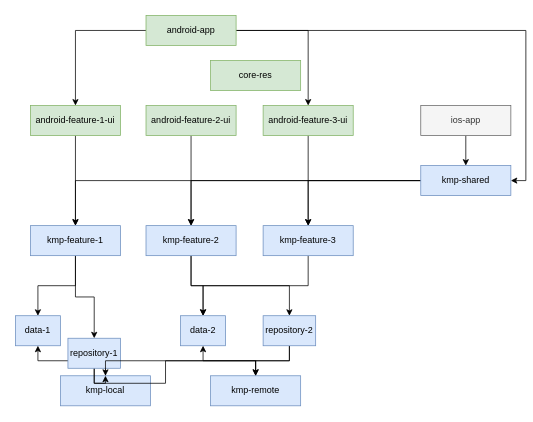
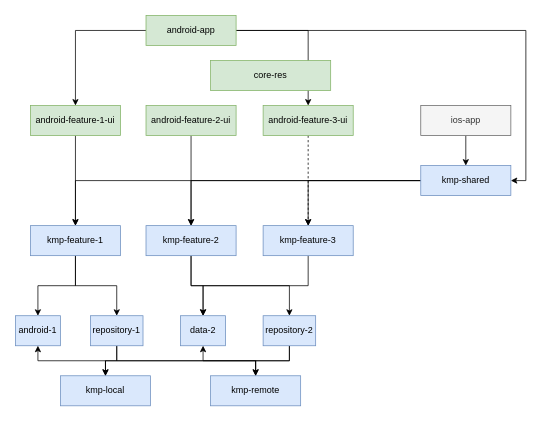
- <mxCell id="6" value="core-res" style="rounded=0;whiteSpace=wrap;html=1;fillColor=#d5e8d4;strokeColor=#82b366;" parent="1" vertex="1"><mxGeometry x="280" y="80" width="120" height="40" as="geometry" /></mxCell>
+ <mxCell id="6" value="core-res" style="rounded=0;whiteSpace=wrap;html=1;fillColor=#d5e8d4;strokeColor=#82b366;" parent="1" vertex="1"><mxGeometry x="280" y="80" width="160" height="40" as="geometry" /></mxCell>
- <mxCell id="37" style="edgeStyle=orthogonalEdgeStyle;rounded=0;orthogonalLoop=1;jettySize=auto;html=1;" edge="1" parent="1" source="38" target="28"><mxGeometry relative="1" as="geometry" /></mxCell>
+ <mxCell id="37" style="edgeStyle=orthogonalEdgeStyle;rounded=0;orthogonalLoop=1;jettySize=auto;html=1;dashed=1;" edge="1" parent="1" source="38" target="28"><mxGeometry relative="1" as="geometry" /></mxCell>
- <mxCell id="16" value="data-1" style="rounded=0;whiteSpace=wrap;html=1;fillColor=#dae8fc;strokeColor=#6c8ebf;" parent="1" vertex="1"><mxGeometry x="20" y="420" width="60" height="40" as="geometry" /></mxCell>
+ <mxCell id="16" value="android-1" style="rounded=0;whiteSpace=wrap;html=1;fillColor=#dae8fc;strokeColor=#6c8ebf;" parent="1" vertex="1"><mxGeometry x="20" y="420" width="60" height="40" as="geometry" /></mxCell>
- <mxCell id="31" value="repository-1" style="rounded=0;whiteSpace=wrap;html=1;fillColor=#dae8fc;strokeColor=#6c8ebf;" vertex="1" parent="1"><mxGeometry x="90" y="450" width="70" height="40" as="geometry" /></mxCell>
+ <mxCell id="31" value="repository-1" style="rounded=0;whiteSpace=wrap;html=1;fillColor=#dae8fc;strokeColor=#6c8ebf;" vertex="1" parent="1"><mxGeometry x="120" y="420" width="70" height="40" as="geometry" /></mxCell>
